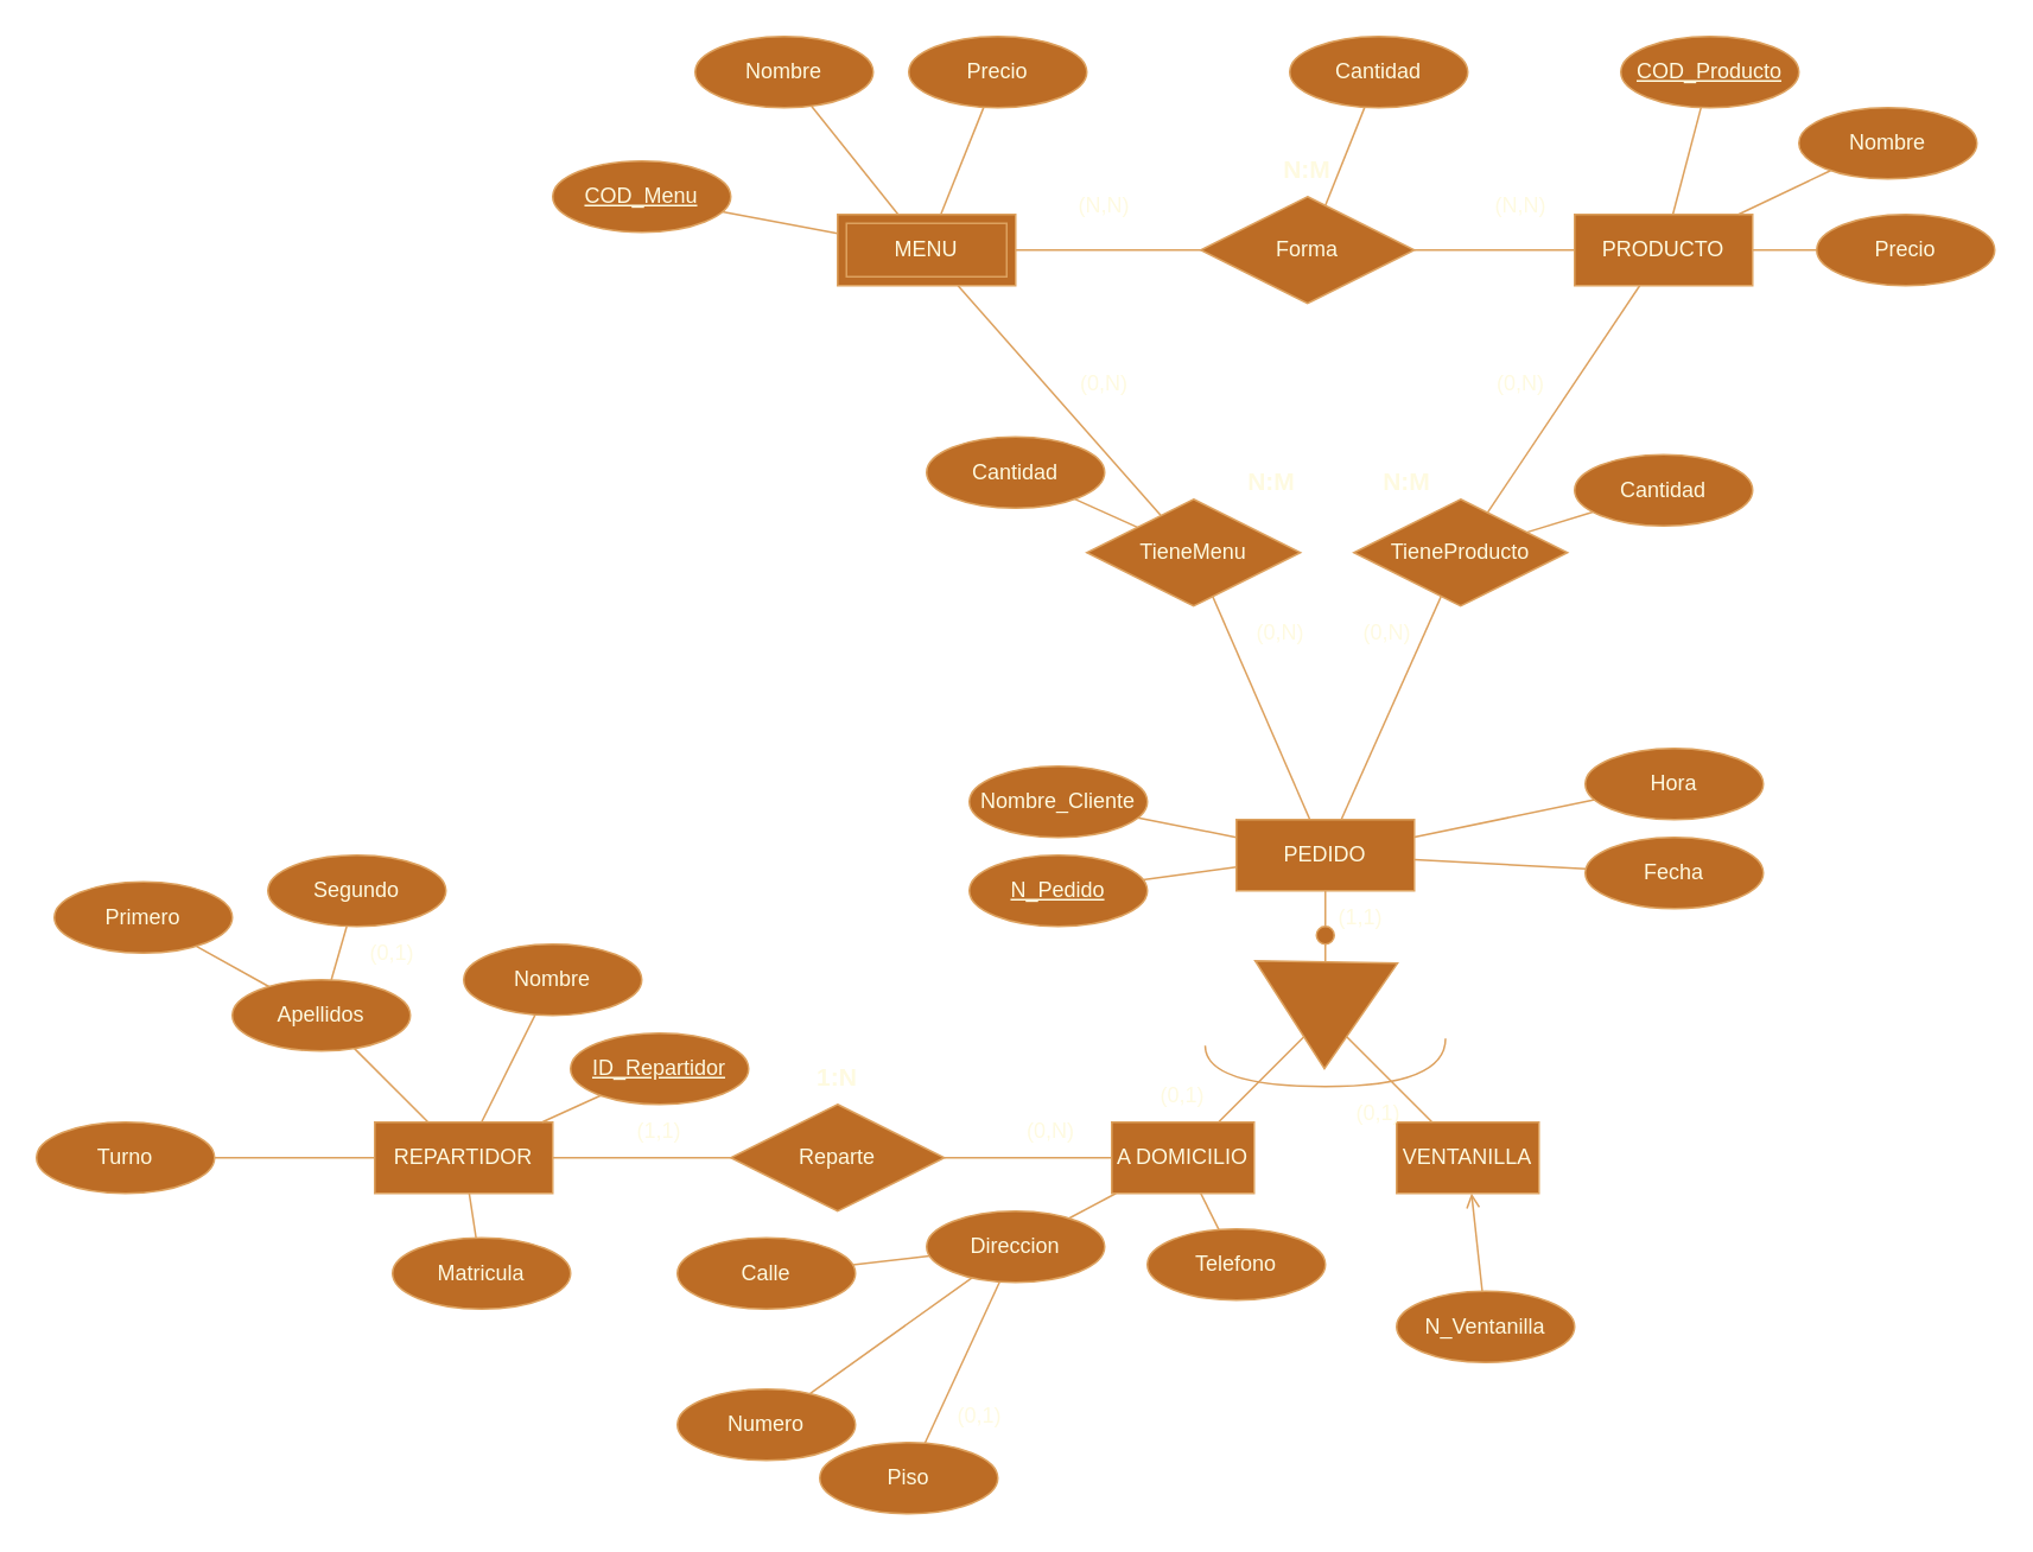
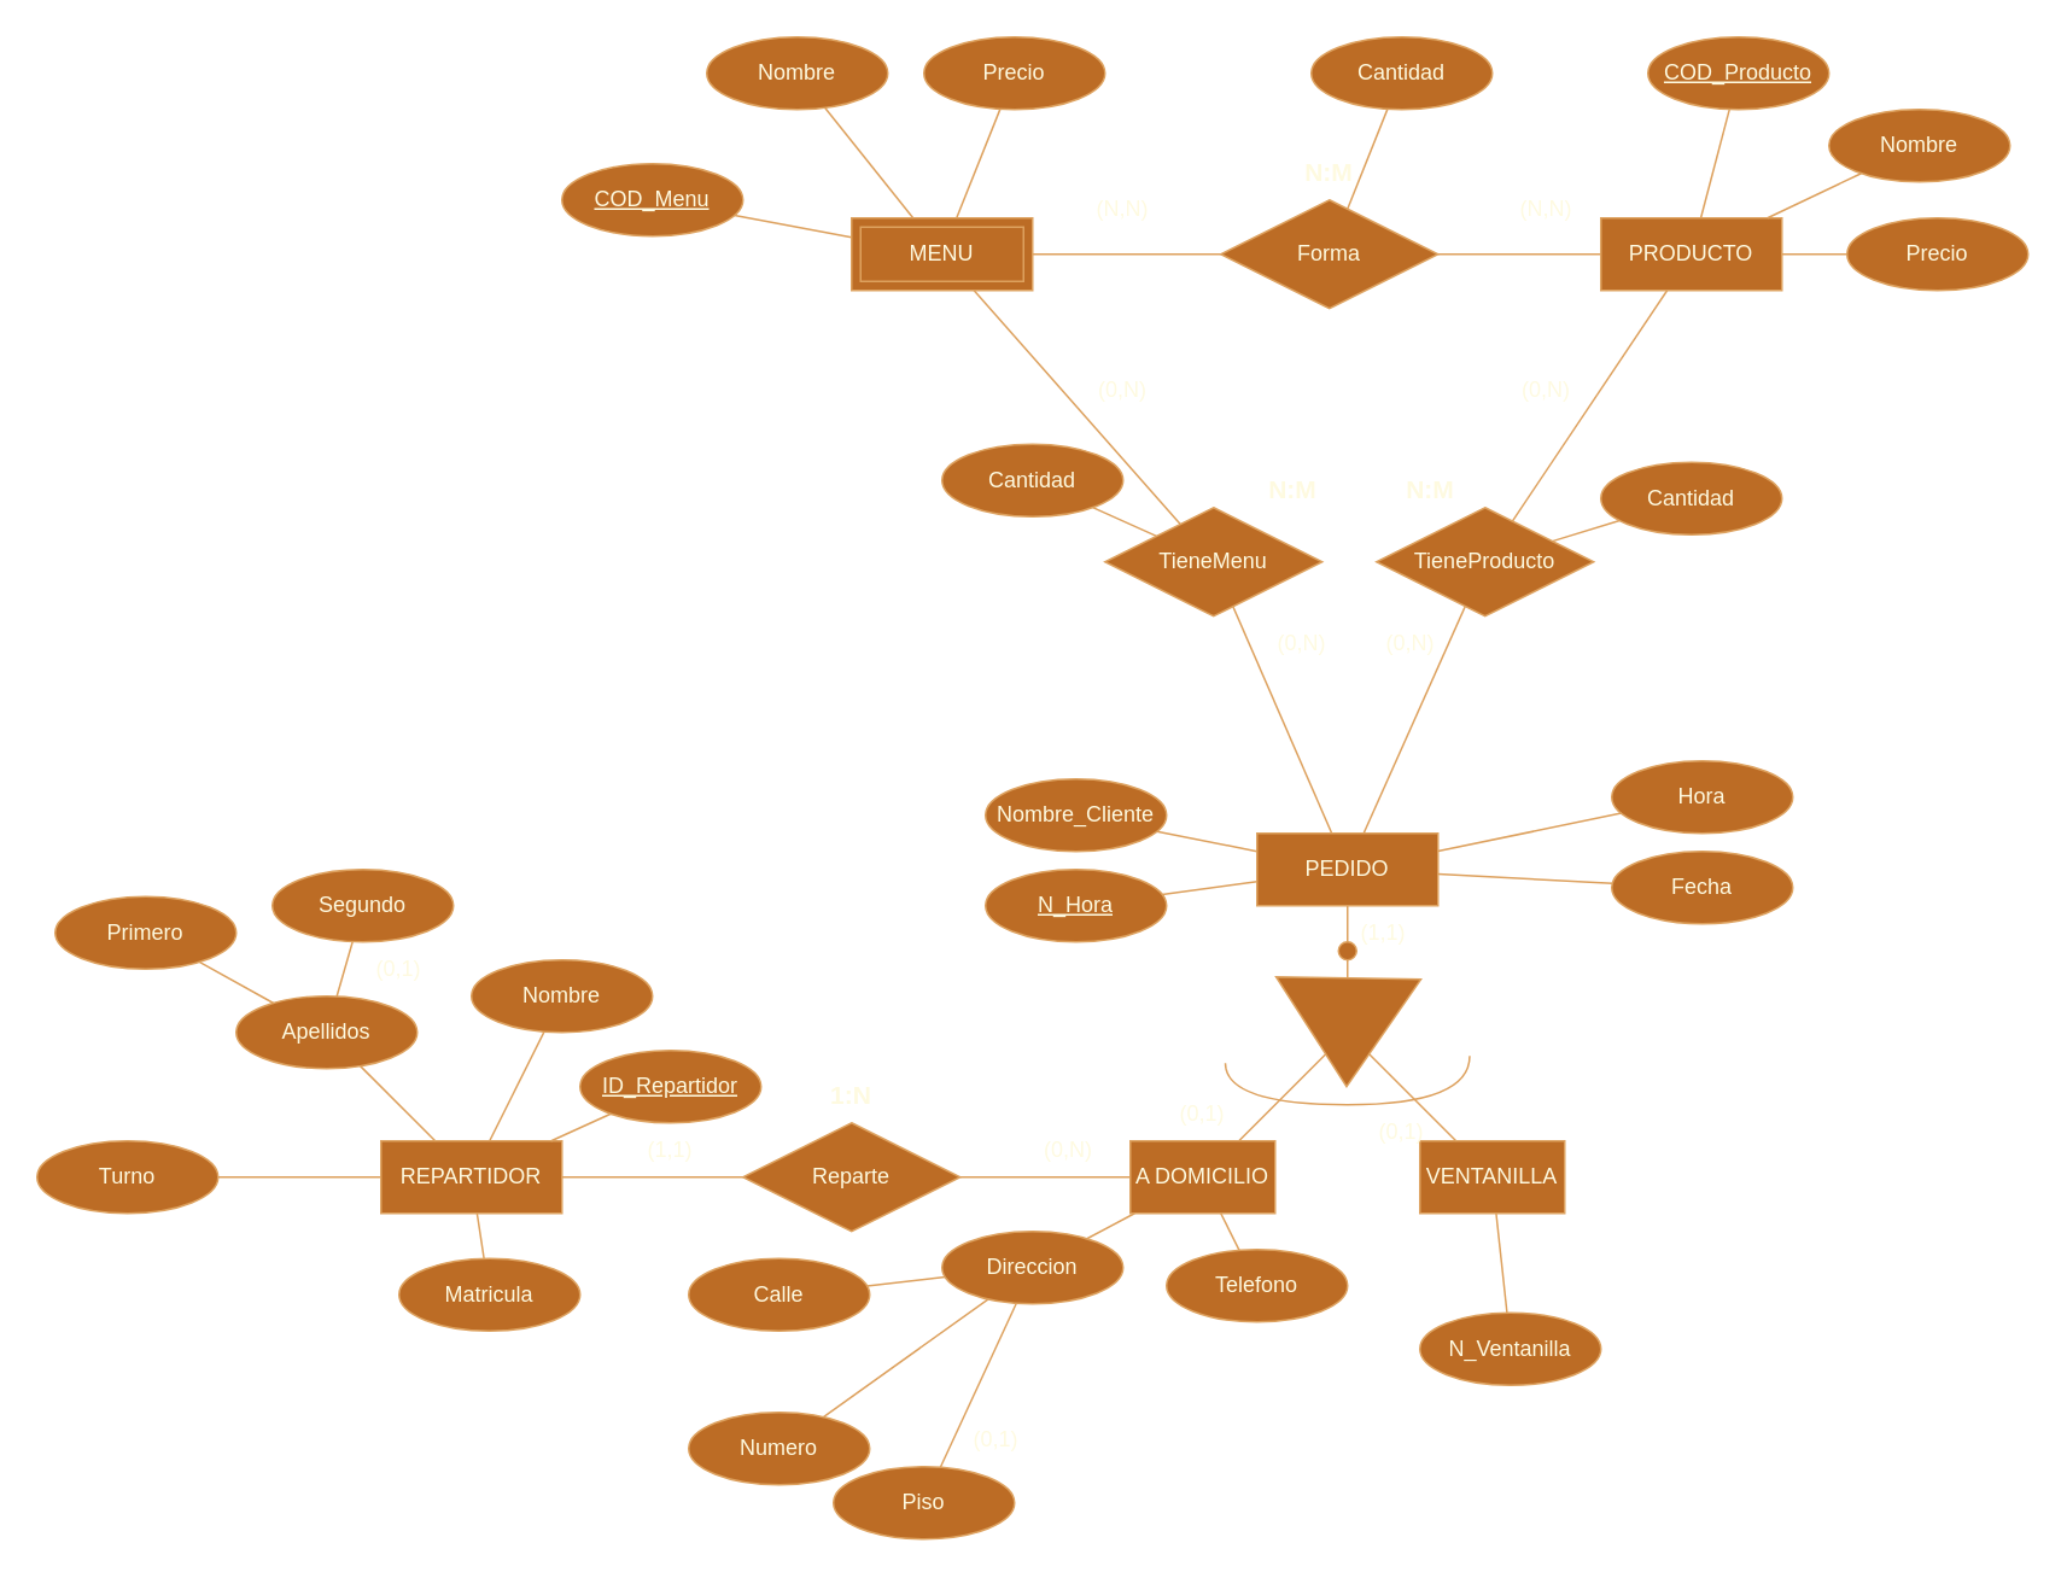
- <mxCell id="21" value="N_Pedido" style="ellipse;whiteSpace=wrap;html=1;align=center;fontStyle=4;labelBackgroundColor=none;fillColor=#BC6C25;strokeColor=#DDA15E;fontColor=#FEFAE0;" parent="1" vertex="1"><mxGeometry x="544" y="480" width="100" height="40" as="geometry" /></mxCell>
+ <mxCell id="21" value="N_Hora" style="ellipse;whiteSpace=wrap;html=1;align=center;fontStyle=4;labelBackgroundColor=none;fillColor=#BC6C25;strokeColor=#DDA15E;fontColor=#FEFAE0;" parent="1" vertex="1"><mxGeometry x="544" y="480" width="100" height="40" as="geometry" /></mxCell>
- <mxCell id="38" value="" style="endArrow=open;html=1;rounded=0;labelBackgroundColor=none;strokeColor=#DDA15E;fontColor=default;" parent="1" source="22" target="8" edge="1"><mxGeometry relative="1" as="geometry"><mxPoint x="670" y="640" as="sourcePoint" /><mxPoint x="830" y="640" as="targetPoint" /></mxGeometry></mxCell>
+ <mxCell id="38" value="" style="endArrow=none;html=1;rounded=0;labelBackgroundColor=none;strokeColor=#DDA15E;fontColor=default;" parent="1" source="22" target="8" edge="1"><mxGeometry relative="1" as="geometry"><mxPoint x="670" y="640" as="sourcePoint" /><mxPoint x="830" y="640" as="targetPoint" /></mxGeometry></mxCell>
